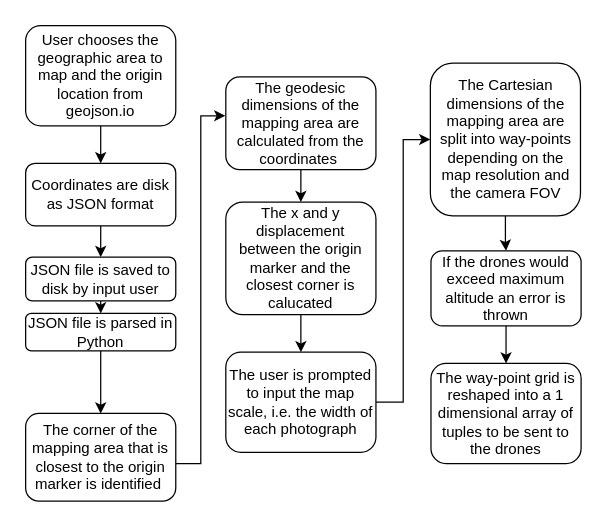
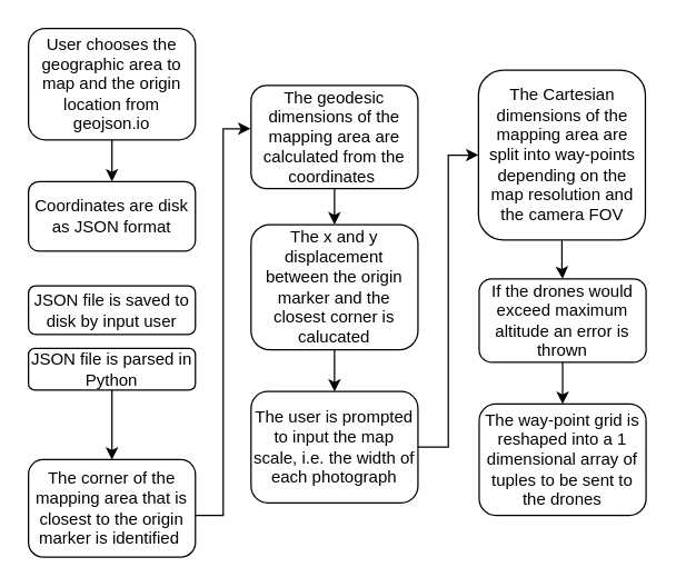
- <mxCell id="4" value="" style="edgeStyle=orthogonalEdgeStyle;rounded=0;orthogonalLoop=1;jettySize=auto;html=1;" parent="1" source="5" target="7" edge="1"><mxGeometry relative="1" as="geometry" /></mxCell>
- <mxCell id="6" style="edgeStyle=orthogonalEdgeStyle;rounded=0;orthogonalLoop=1;jettySize=auto;html=1;exitX=0.5;exitY=1;exitDx=0;exitDy=0;entryX=0.5;entryY=0;entryDx=0;entryDy=0;" parent="1" source="7" target="9" edge="1"><mxGeometry relative="1" as="geometry" /></mxCell>
